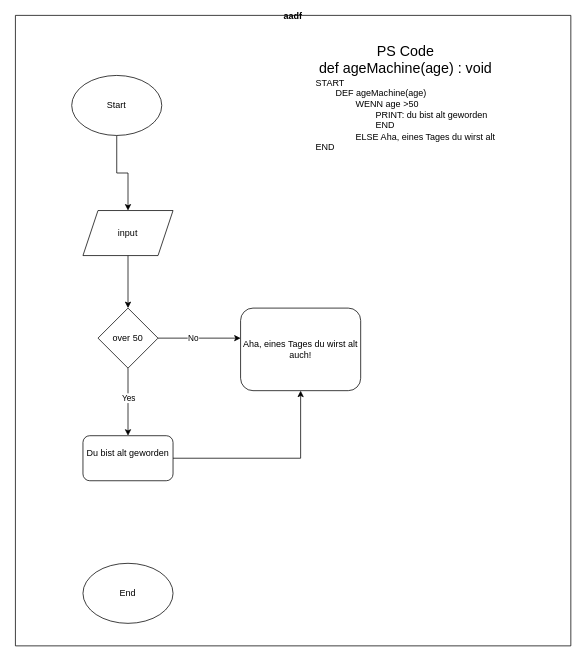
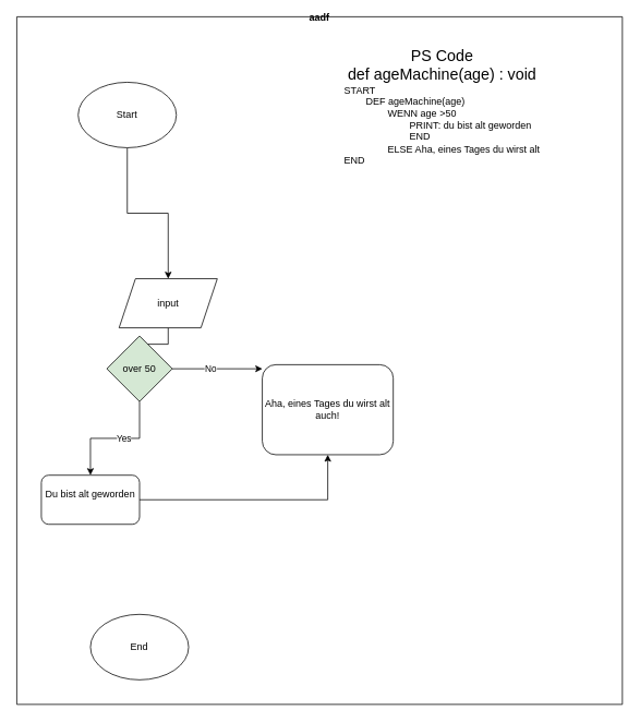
- <mxCell id="6" value="input" style="shape=parallelogram;perimeter=parallelogramPerimeter;whiteSpace=wrap;html=1;fixedSize=1;" vertex="1" parent="2"><mxGeometry x="90" y="260" width="120" height="60" as="geometry" /></mxCell>
+ <mxCell id="6" value="input" style="shape=parallelogram;perimeter=parallelogramPerimeter;whiteSpace=wrap;html=1;fixedSize=1;" vertex="1" parent="2"><mxGeometry x="125" y="320" width="120" height="60" as="geometry" /></mxCell>
- <mxCell id="9" value="over 50" style="rhombus;whiteSpace=wrap;html=1;" vertex="1" parent="2"><mxGeometry x="110" y="390" width="80" height="80" as="geometry" /></mxCell>
+ <mxCell id="9" value="over 50" style="rhombus;whiteSpace=wrap;html=1;fillColor=#d5e8d4;" vertex="1" parent="2"><mxGeometry x="110" y="390" width="80" height="80" as="geometry" /></mxCell>
- <mxCell id="10" value="Aha, eines Tages du wirst alt auch!" style="rounded=1;whiteSpace=wrap;html=1;" vertex="1" parent="2"><mxGeometry x="300" y="390" width="160" height="110" as="geometry" /></mxCell>
+ <mxCell id="10" value="Aha, eines Tages du wirst alt auch!" style="rounded=1;whiteSpace=wrap;html=1;" vertex="1" parent="2"><mxGeometry x="300" y="425" width="160" height="110" as="geometry" /></mxCell>
- <mxCell id="12" value="Du bist alt geworden&lt;div&gt;&lt;br&gt;&lt;/div&gt;" style="rounded=1;whiteSpace=wrap;html=1;" vertex="1" parent="2"><mxGeometry x="90" y="560" width="120" height="60" as="geometry" /></mxCell>
+ <mxCell id="12" value="Du bist alt geworden&lt;div&gt;&lt;br&gt;&lt;/div&gt;" style="rounded=1;whiteSpace=wrap;html=1;" vertex="1" parent="2"><mxGeometry x="30" y="560" width="120" height="60" as="geometry" /></mxCell>
